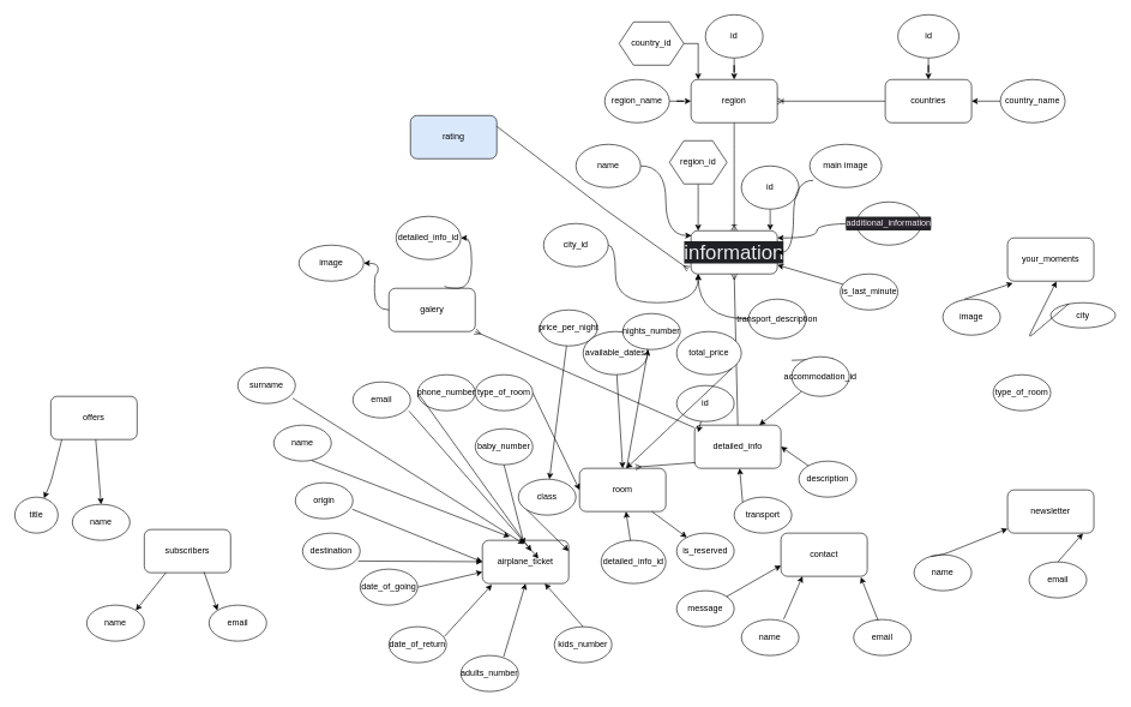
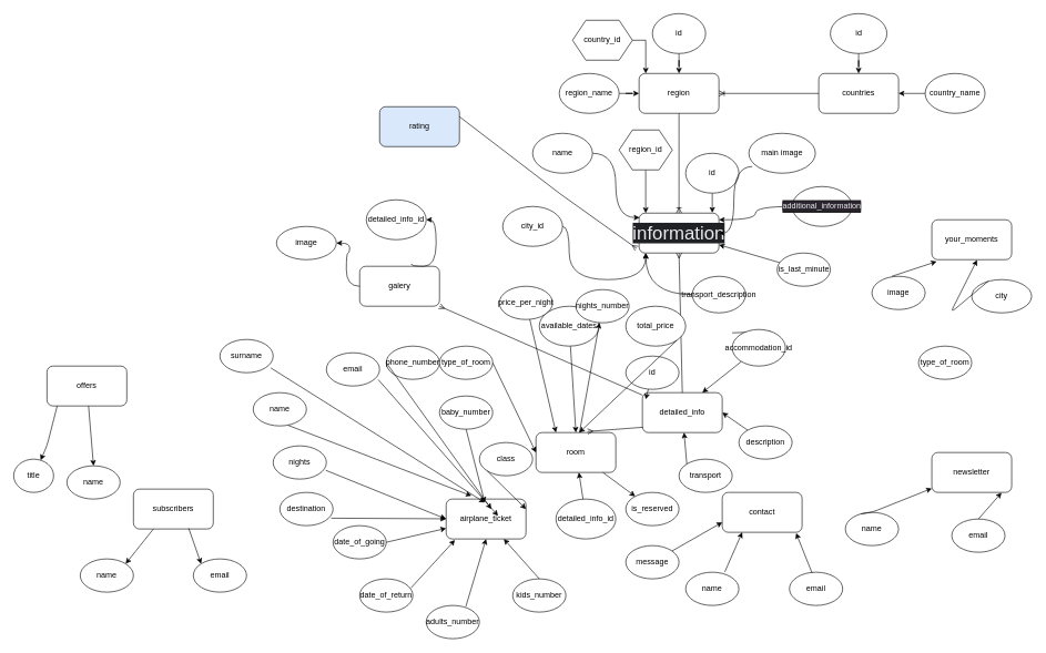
- <mxCell id="35" value="city" style="ellipse;whiteSpace=wrap;html=1;" parent="1" vertex="1"><mxGeometry x="1460" y="420" width="90" height="35" as="geometry" /></mxCell>
+ <mxCell id="35" value="city" style="ellipse;whiteSpace=wrap;html=1;" parent="1" vertex="1"><mxGeometry x="1460" y="420" width="90" height="50" as="geometry" /></mxCell>
- <mxCell id="29" style="edgeStyle=none;rounded=0;orthogonalLoop=1;jettySize=auto;html=1;" parent="1" source="30" target="65" edge="1"><mxGeometry relative="1" as="geometry" /></mxCell>
+ <mxCell id="29" style="edgeStyle=none;rounded=0;orthogonalLoop=1;jettySize=auto;html=1;entryX=0.25;entryY=0;entryDx=0;entryDy=0;" parent="1" source="30" target="100" edge="1"><mxGeometry relative="1" as="geometry" /></mxCell>
- <mxCell id="71" value="origin" style="ellipse;whiteSpace=wrap;html=1;" parent="1" vertex="1"><mxGeometry x="410" y="670" width="80" height="50" as="geometry" /></mxCell>
+ <mxCell id="71" value="nights" style="ellipse;whiteSpace=wrap;html=1;" parent="1" vertex="1"><mxGeometry x="410" y="670" width="80" height="50" as="geometry" /></mxCell>
